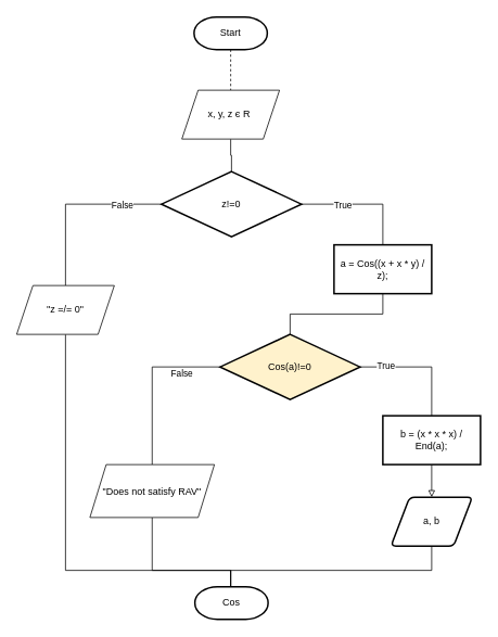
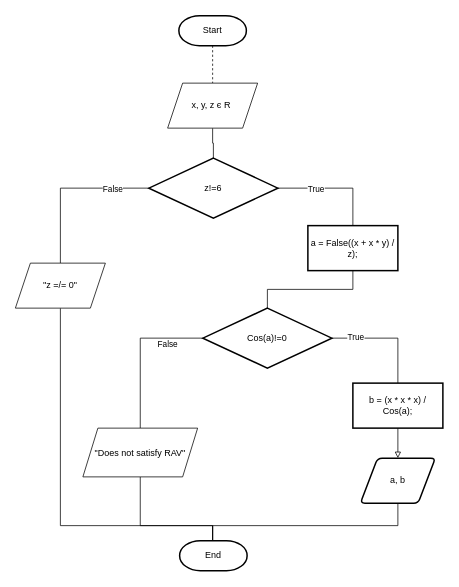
- <mxCell id="11" value="z!=0" style="rhombus;whiteSpace=wrap;html=1;rounded=0;shadow=0;sketch=0;strokeWidth=2;verticalAlign=middle;labelPosition=center;verticalLabelPosition=middle;align=center;" parent="1" vertex="1"><mxGeometry x="198" y="210" width="172" height="80" as="geometry" /></mxCell>
+ <mxCell id="11" value="z!=6" style="rhombus;whiteSpace=wrap;html=1;rounded=0;shadow=0;sketch=0;strokeWidth=2;verticalAlign=middle;labelPosition=center;verticalLabelPosition=middle;align=center;" parent="1" vertex="1"><mxGeometry x="198" y="210" width="172" height="80" as="geometry" /></mxCell>
- <mxCell id="15" value="a = Cos((x + x * y) / z);" style="rounded=0;whiteSpace=wrap;html=1;shadow=0;sketch=0;strokeWidth=2;verticalAlign=middle;labelPosition=center;verticalLabelPosition=middle;align=center;" parent="1" vertex="1"><mxGeometry x="410" y="300" width="120" height="60" as="geometry" /></mxCell>
+ <mxCell id="15" value="a = False((x + x * y) / z);" style="rounded=0;whiteSpace=wrap;html=1;shadow=0;sketch=0;strokeWidth=2;verticalAlign=middle;labelPosition=center;verticalLabelPosition=middle;align=center;" parent="1" vertex="1"><mxGeometry x="410" y="300" width="120" height="60" as="geometry" /></mxCell>
- <mxCell id="20" value="Cos(a)!=0" style="rhombus;whiteSpace=wrap;html=1;rounded=0;shadow=0;sketch=0;strokeWidth=2;verticalAlign=middle;labelPosition=center;verticalLabelPosition=middle;align=center;fillColor=#fff2cc;" parent="1" vertex="1"><mxGeometry x="270" y="410" width="172" height="80" as="geometry" /></mxCell>
+ <mxCell id="20" value="Cos(a)!=0" style="rhombus;whiteSpace=wrap;html=1;rounded=0;shadow=0;sketch=0;strokeWidth=2;verticalAlign=middle;labelPosition=center;verticalLabelPosition=middle;align=center;" parent="1" vertex="1"><mxGeometry x="270" y="410" width="172" height="80" as="geometry" /></mxCell>
- <mxCell id="24" value="b = (x * x * x) / End(a);" style="rounded=0;whiteSpace=wrap;html=1;shadow=0;sketch=0;strokeWidth=2;verticalAlign=middle;labelPosition=center;verticalLabelPosition=middle;align=center;" parent="1" vertex="1"><mxGeometry x="470" y="510" width="120" height="60" as="geometry" /></mxCell>
+ <mxCell id="24" value="b = (x * x * x) / Cos(a);" style="rounded=0;whiteSpace=wrap;html=1;shadow=0;sketch=0;strokeWidth=2;verticalAlign=middle;labelPosition=center;verticalLabelPosition=middle;align=center;" parent="1" vertex="1"><mxGeometry x="470" y="510" width="120" height="60" as="geometry" /></mxCell>
- <mxCell id="4" value="Cos" style="strokeWidth=2;html=1;shape=mxgraph.flowchart.terminator;whiteSpace=wrap;rounded=0;shadow=0;sketch=0;verticalAlign=middle;labelPosition=center;verticalLabelPosition=middle;align=center;" parent="1" vertex="1"><mxGeometry x="239" y="720" width="90" height="40" as="geometry" /></mxCell>
+ <mxCell id="4" value="End" style="strokeWidth=2;html=1;shape=mxgraph.flowchart.terminator;whiteSpace=wrap;rounded=0;shadow=0;sketch=0;verticalAlign=middle;labelPosition=center;verticalLabelPosition=middle;align=center;" parent="1" vertex="1"><mxGeometry x="239" y="720" width="90" height="40" as="geometry" /></mxCell>
